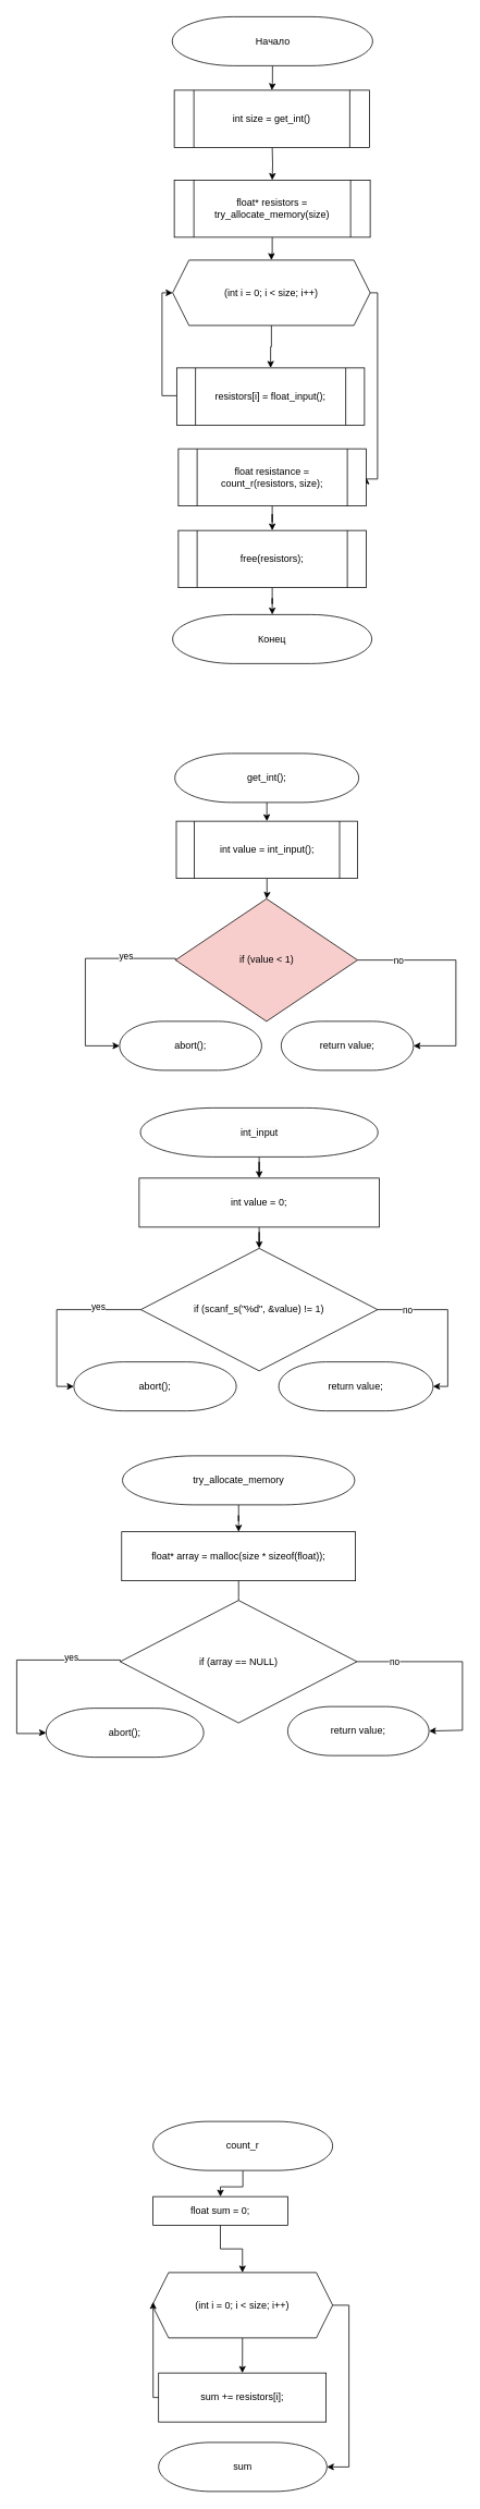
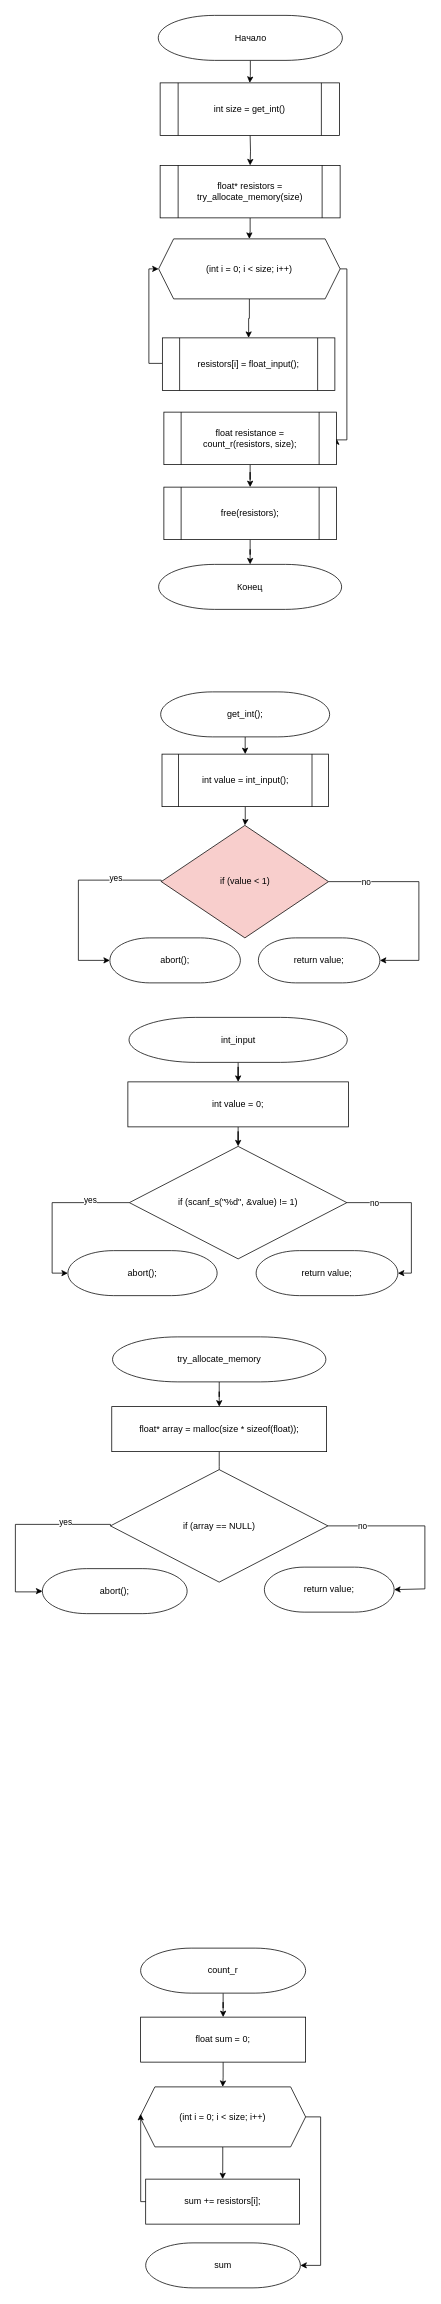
- <mxCell id="54" value="float sum = 0;" style="rounded=0;whiteSpace=wrap;html=1;" parent="1" vertex="1"><mxGeometry x="187" y="2689" width="165" height="35" as="geometry" /></mxCell>
+ <mxCell id="54" value="float sum = 0;" style="rounded=0;whiteSpace=wrap;html=1;" parent="1" vertex="1"><mxGeometry x="187" y="2689" width="220" height="60" as="geometry" /></mxCell>
